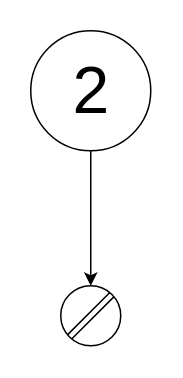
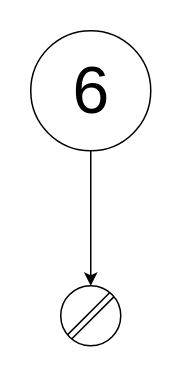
- <mxCell id="5" value="2" style="text;html=1;align=center;verticalAlign=middle;resizable=0;points=[];autosize=1;strokeColor=none;fillColor=none;fontSize=44;" vertex="1" parent="2"><mxGeometry x="20" y="10" width="40" height="60" as="geometry" /></mxCell>
+ <mxCell id="5" value="6" style="text;html=1;align=center;verticalAlign=middle;resizable=0;points=[];autosize=1;strokeColor=none;fillColor=none;fontSize=44;" vertex="1" parent="2"><mxGeometry x="20" y="10" width="40" height="60" as="geometry" /></mxCell>
